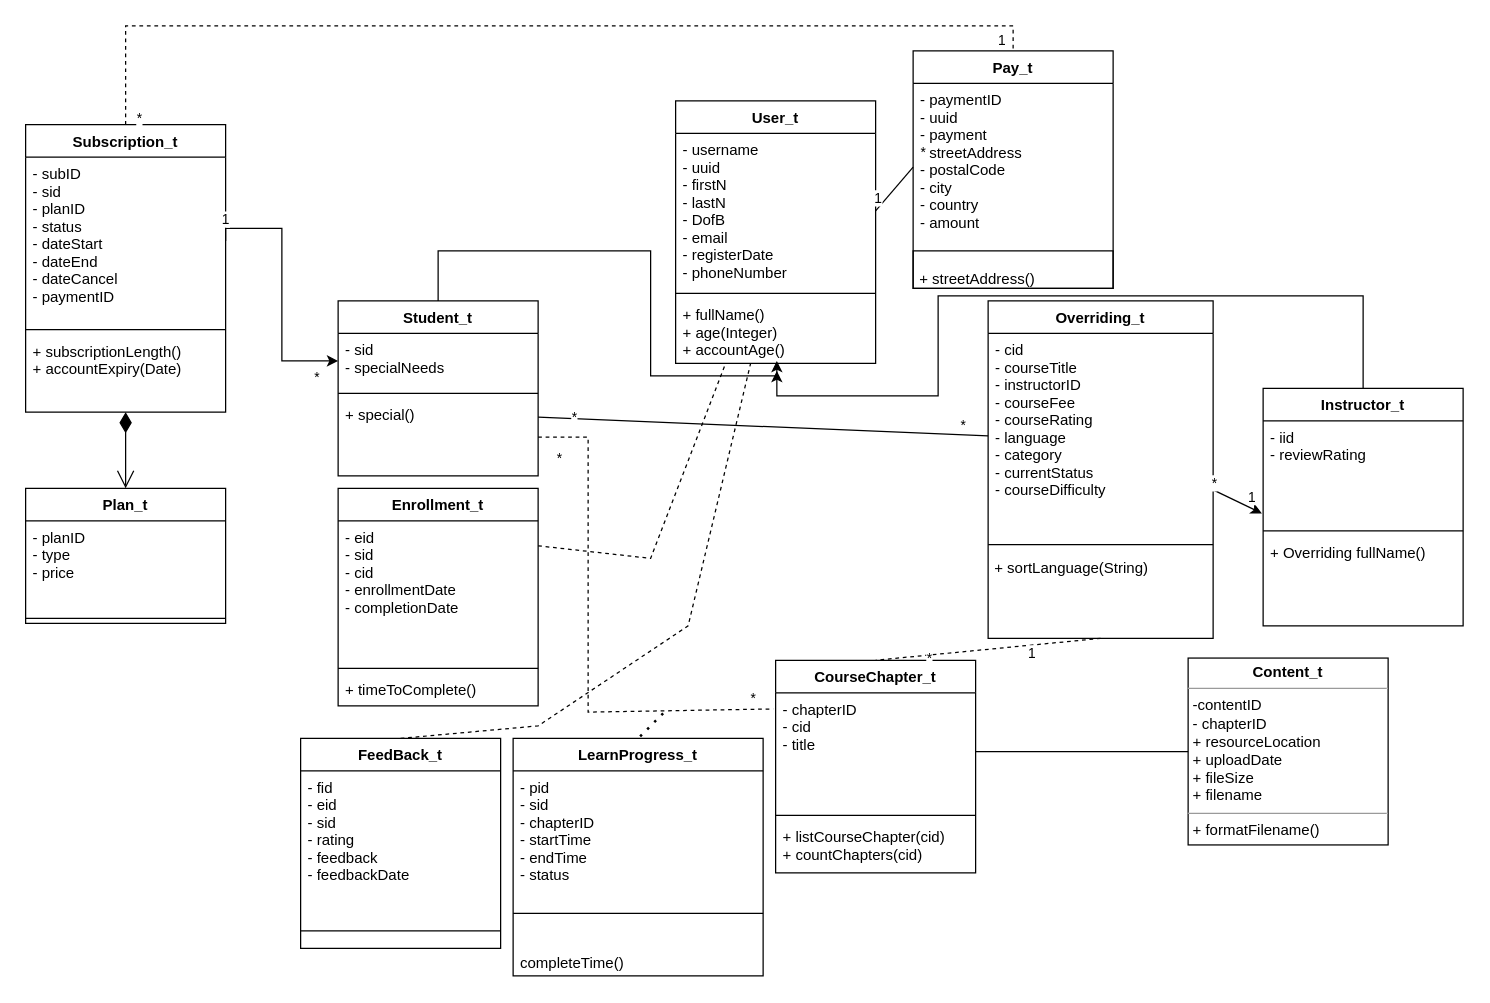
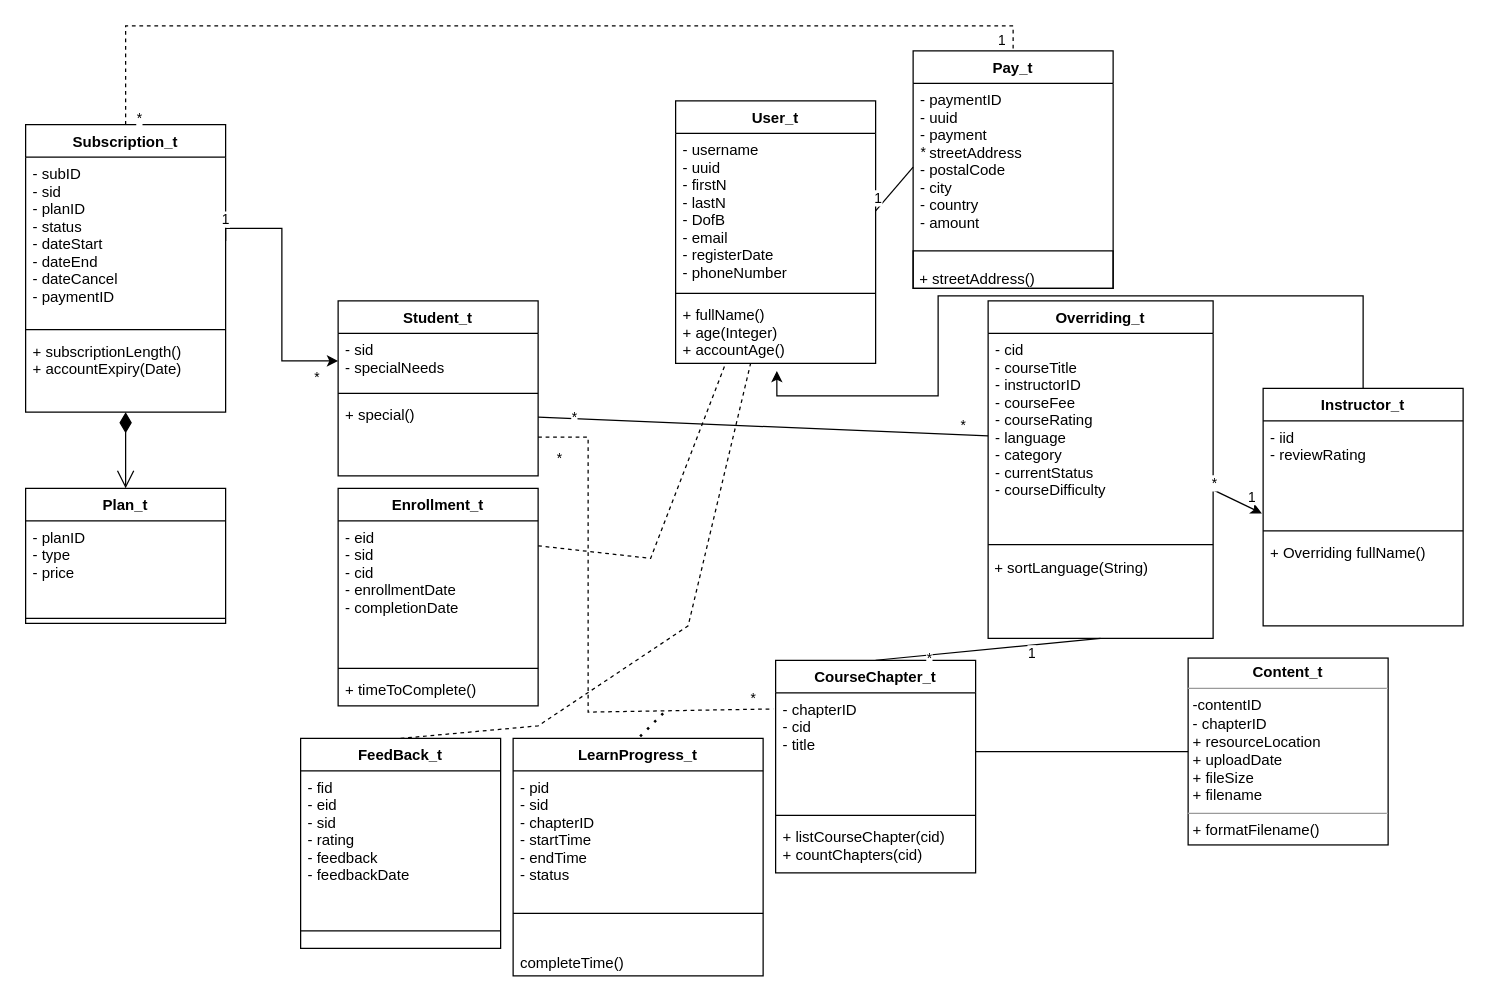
- <mxCell id="11" style="edgeStyle=orthogonalEdgeStyle;rounded=0;orthogonalLoop=1;jettySize=auto;html=1;exitX=0.5;exitY=0;exitDx=0;exitDy=0;entryX=0.506;entryY=0.962;entryDx=0;entryDy=0;entryPerimeter=0;" edge="1" parent="1" source="12" target="5"><mxGeometry relative="1" as="geometry"><mxPoint x="590" y="190" as="targetPoint" /><Array as="points"><mxPoint x="350" y="200" /><mxPoint x="520" y="200" /><mxPoint x="520" y="300" /><mxPoint x="621" y="300" /></Array></mxGeometry></mxCell>
- <mxCell id="24" value="" style="endArrow=none;html=1;rounded=0;entryX=0.5;entryY=0;entryDx=0;entryDy=0;exitX=0.5;exitY=1;exitDx=0;exitDy=0;dashed=1;" edge="1" parent="1" source="16" target="20"><mxGeometry width="50" height="50" relative="1" as="geometry"><mxPoint x="670" y="449.996" as="sourcePoint" /><mxPoint x="670" y="410" as="targetPoint" /></mxGeometry></mxCell>
+ <mxCell id="24" value="" style="endArrow=none;html=1;rounded=0;entryX=0.5;entryY=0;entryDx=0;entryDy=0;exitX=0.5;exitY=1;exitDx=0;exitDy=0;" edge="1" parent="1" source="16" target="20"><mxGeometry width="50" height="50" relative="1" as="geometry"><mxPoint x="670" y="449.996" as="sourcePoint" /><mxPoint x="670" y="410" as="targetPoint" /></mxGeometry></mxCell>
